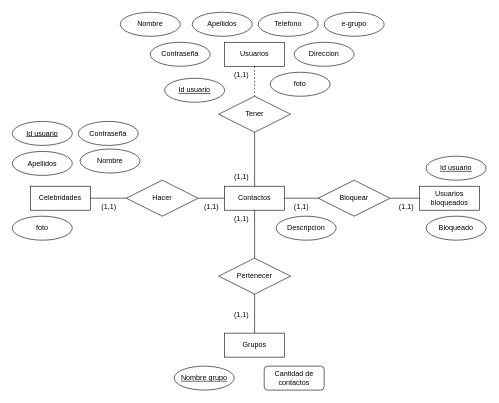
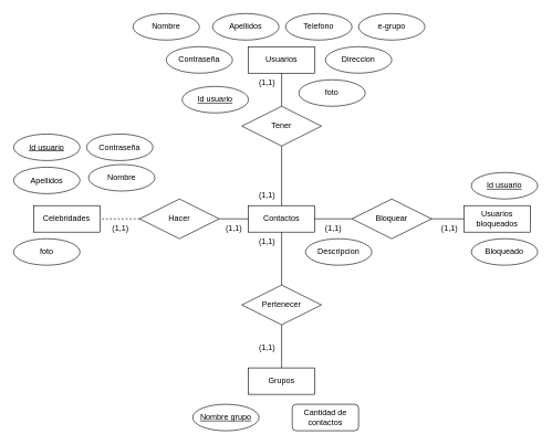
- <mxCell id="11" value="" style="endArrow=none;html=1;rounded=0;exitX=0.5;exitY=1;exitDx=0;exitDy=0;entryX=0.5;entryY=0;entryDx=0;entryDy=0;dashed=1;" edge="1" parent="1" source="2" target="7"><mxGeometry relative="1" as="geometry"><mxPoint x="340" y="280" as="sourcePoint" /><mxPoint x="500" y="280" as="targetPoint" /></mxGeometry></mxCell>
+ <mxCell id="11" value="" style="endArrow=none;html=1;rounded=0;exitX=0.5;exitY=1;exitDx=0;exitDy=0;entryX=0.5;entryY=0;entryDx=0;entryDy=0;" edge="1" parent="1" source="2" target="7"><mxGeometry relative="1" as="geometry"><mxPoint x="340" y="280" as="sourcePoint" /><mxPoint x="500" y="280" as="targetPoint" /></mxGeometry></mxCell>
- <mxCell id="15" value="" style="endArrow=none;html=1;rounded=0;exitX=0;exitY=0.5;exitDx=0;exitDy=0;entryX=1;entryY=0.5;entryDx=0;entryDy=0;" edge="1" parent="1" source="9" target="5"><mxGeometry relative="1" as="geometry"><mxPoint x="434" y="440" as="sourcePoint" /><mxPoint x="434" y="360" as="targetPoint" /></mxGeometry></mxCell>
+ <mxCell id="15" value="" style="endArrow=none;html=1;rounded=0;exitX=0;exitY=0.5;exitDx=0;exitDy=0;entryX=1;entryY=0.5;entryDx=0;entryDy=0;dashed=1;" edge="1" parent="1" source="9" target="5"><mxGeometry relative="1" as="geometry"><mxPoint x="434" y="440" as="sourcePoint" /><mxPoint x="434" y="360" as="targetPoint" /></mxGeometry></mxCell>
